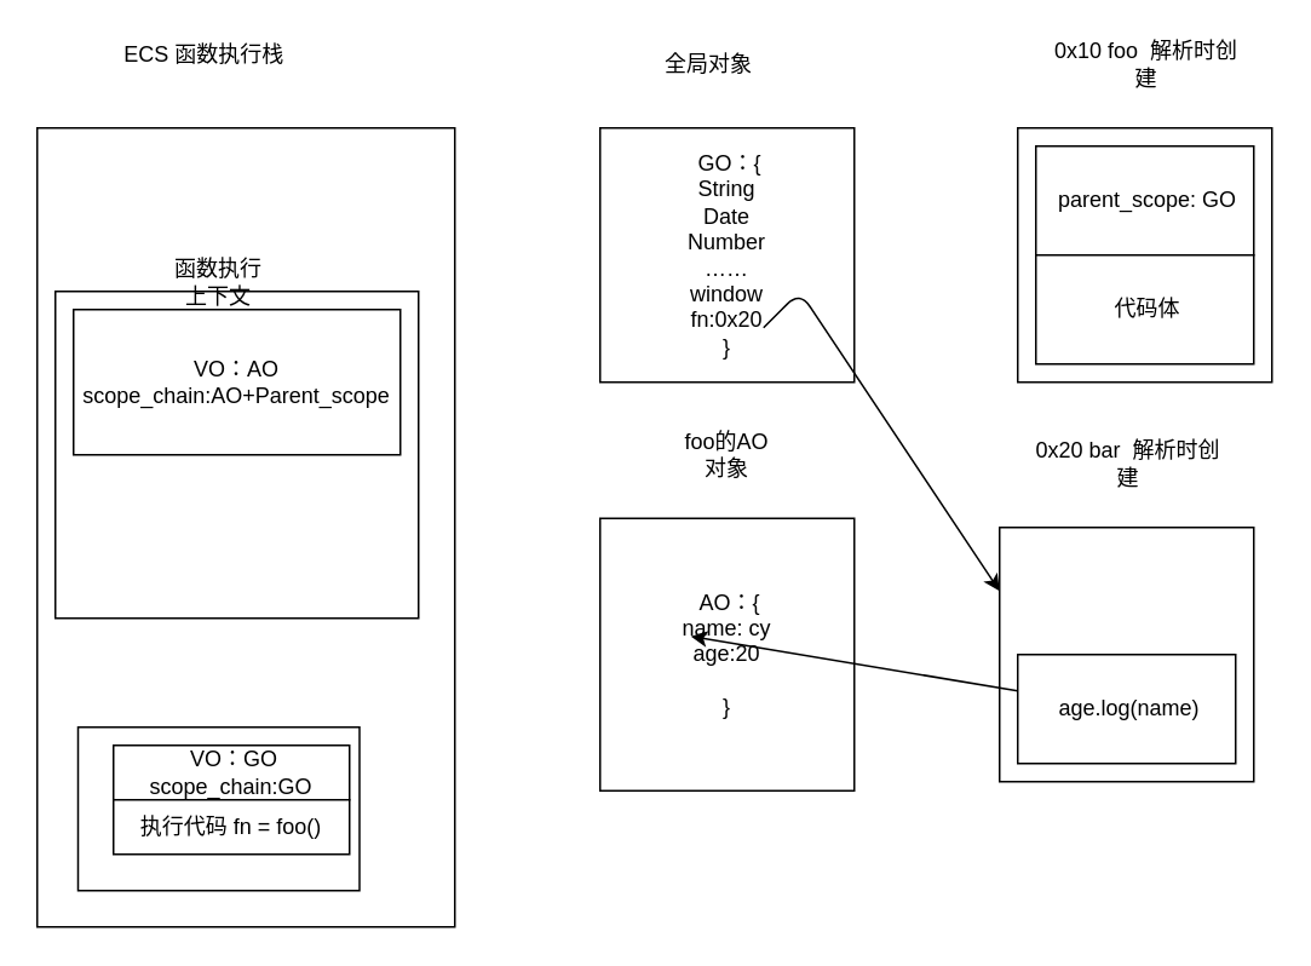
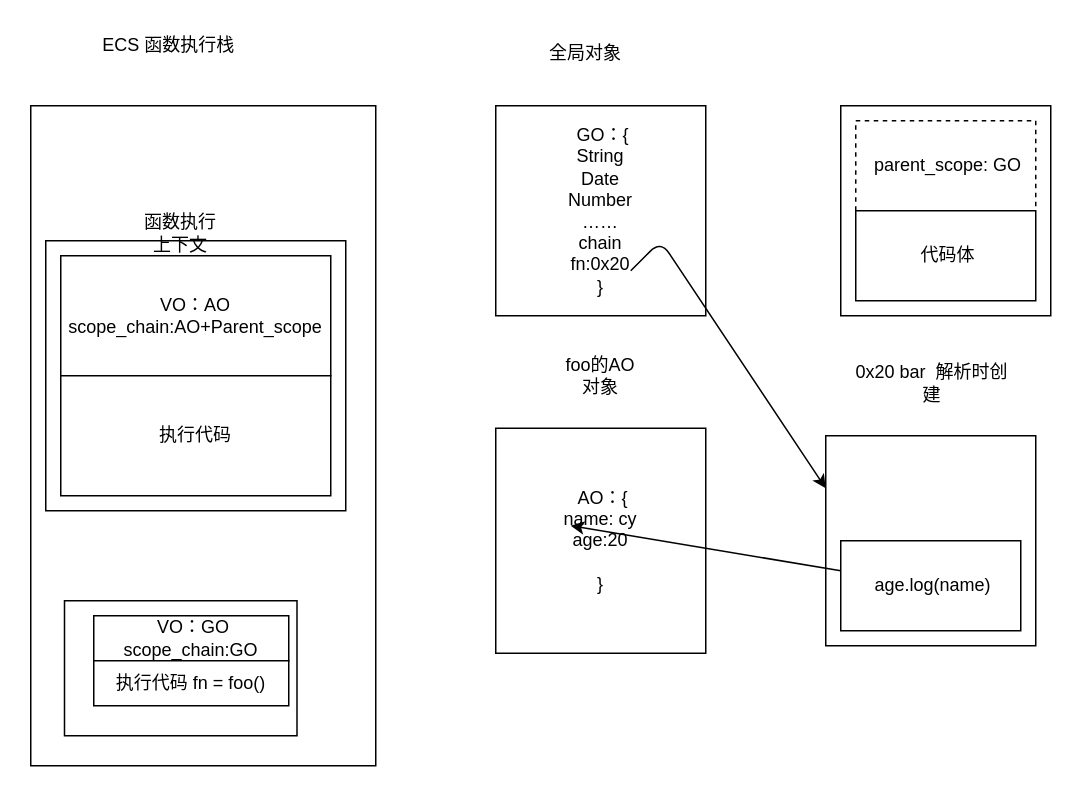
- <mxCell id="10" value="0x10 foo&amp;nbsp; 解析时创建" style="text;html=1;strokeColor=none;fillColor=none;align=center;verticalAlign=middle;whiteSpace=wrap;rounded=0;" parent="1" vertex="1"><mxGeometry x="576" y="20" width="110" height="30" as="geometry" /></mxCell>
- <mxCell id="11" value="&amp;nbsp;parent_scope: GO" style="rounded=0;whiteSpace=wrap;html=1;" parent="1" vertex="1"><mxGeometry x="570" y="80" width="120" height="60" as="geometry" /></mxCell>
+ <mxCell id="11" value="&amp;nbsp;parent_scope: GO" style="rounded=0;whiteSpace=wrap;html=1;dashed=1;" parent="1" vertex="1"><mxGeometry x="570" y="80" width="120" height="60" as="geometry" /></mxCell>
- <mxCell id="7" value="&amp;nbsp;GO：{&lt;br&gt;String&lt;br&gt;Date&lt;br&gt;Number&lt;br&gt;……&lt;br&gt;window&lt;br&gt;fn:0x20&lt;br&gt;}" style="rounded=0;whiteSpace=wrap;html=1;" parent="1" vertex="1"><mxGeometry x="330" y="70" width="140" height="140" as="geometry" /></mxCell>
+ <mxCell id="7" value="&amp;nbsp;GO：{&lt;br&gt;String&lt;br&gt;Date&lt;br&gt;Number&lt;br&gt;……&lt;br&gt;chain&lt;br&gt;fn:0x20&lt;br&gt;}" style="rounded=0;whiteSpace=wrap;html=1;" parent="1" vertex="1"><mxGeometry x="330" y="70" width="140" height="140" as="geometry" /></mxCell>
+ <mxCell id="16" value="&amp;nbsp;执行代码&amp;nbsp;" style="rounded=0;whiteSpace=wrap;html=1;" parent="1" vertex="1"><mxGeometry x="40" y="250" width="180" height="80" as="geometry" /></mxCell>
